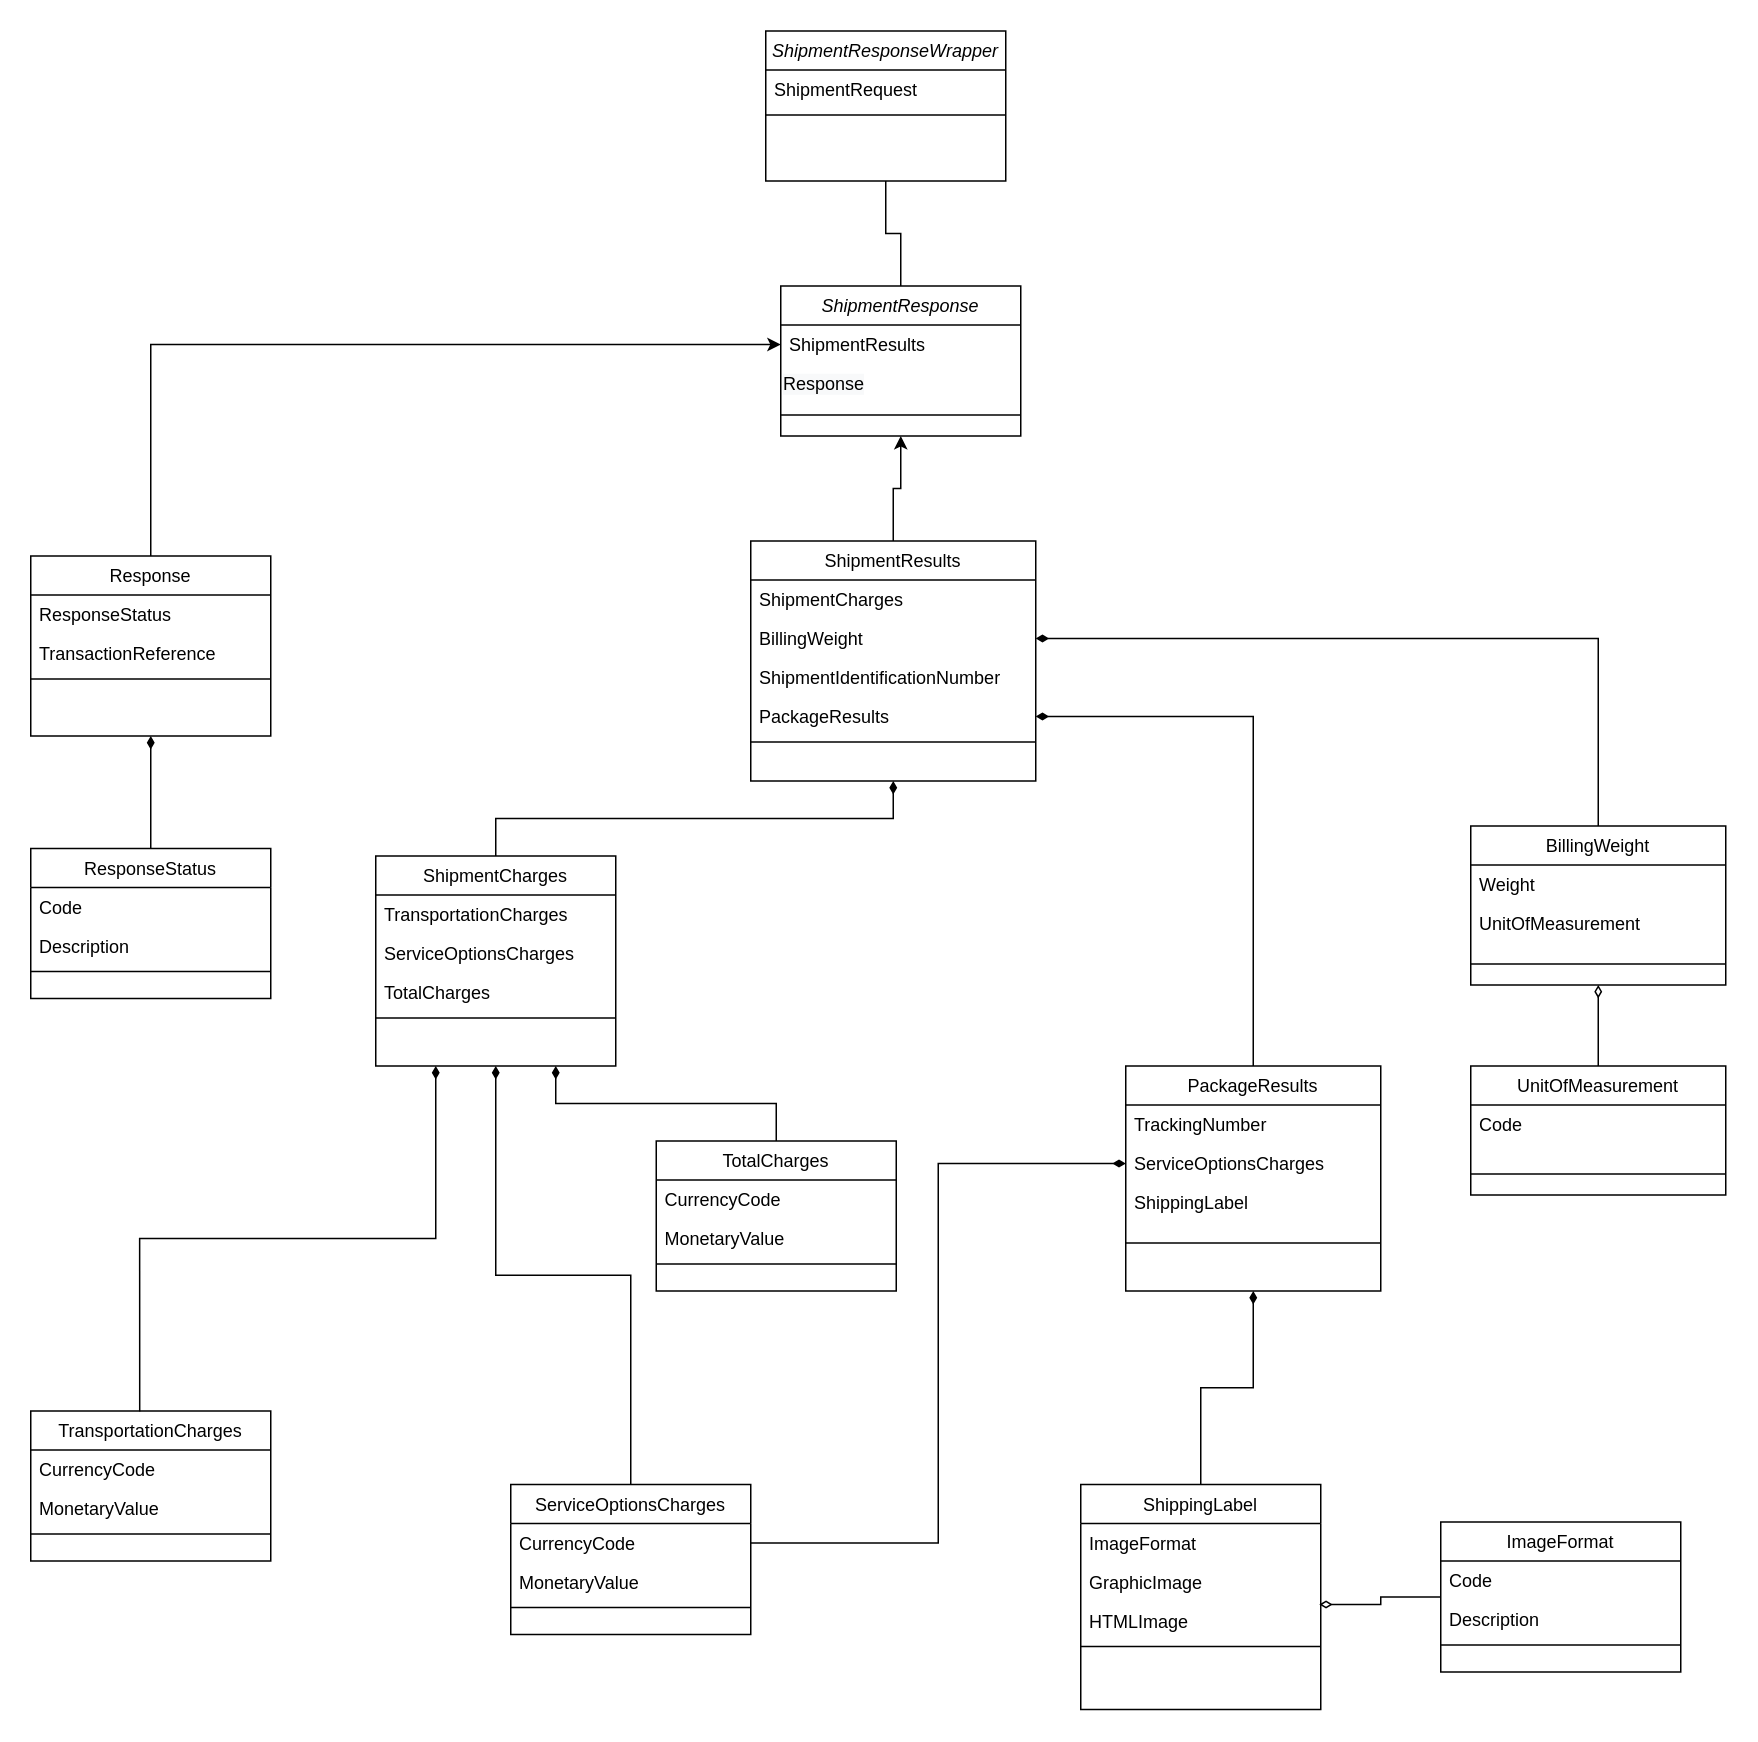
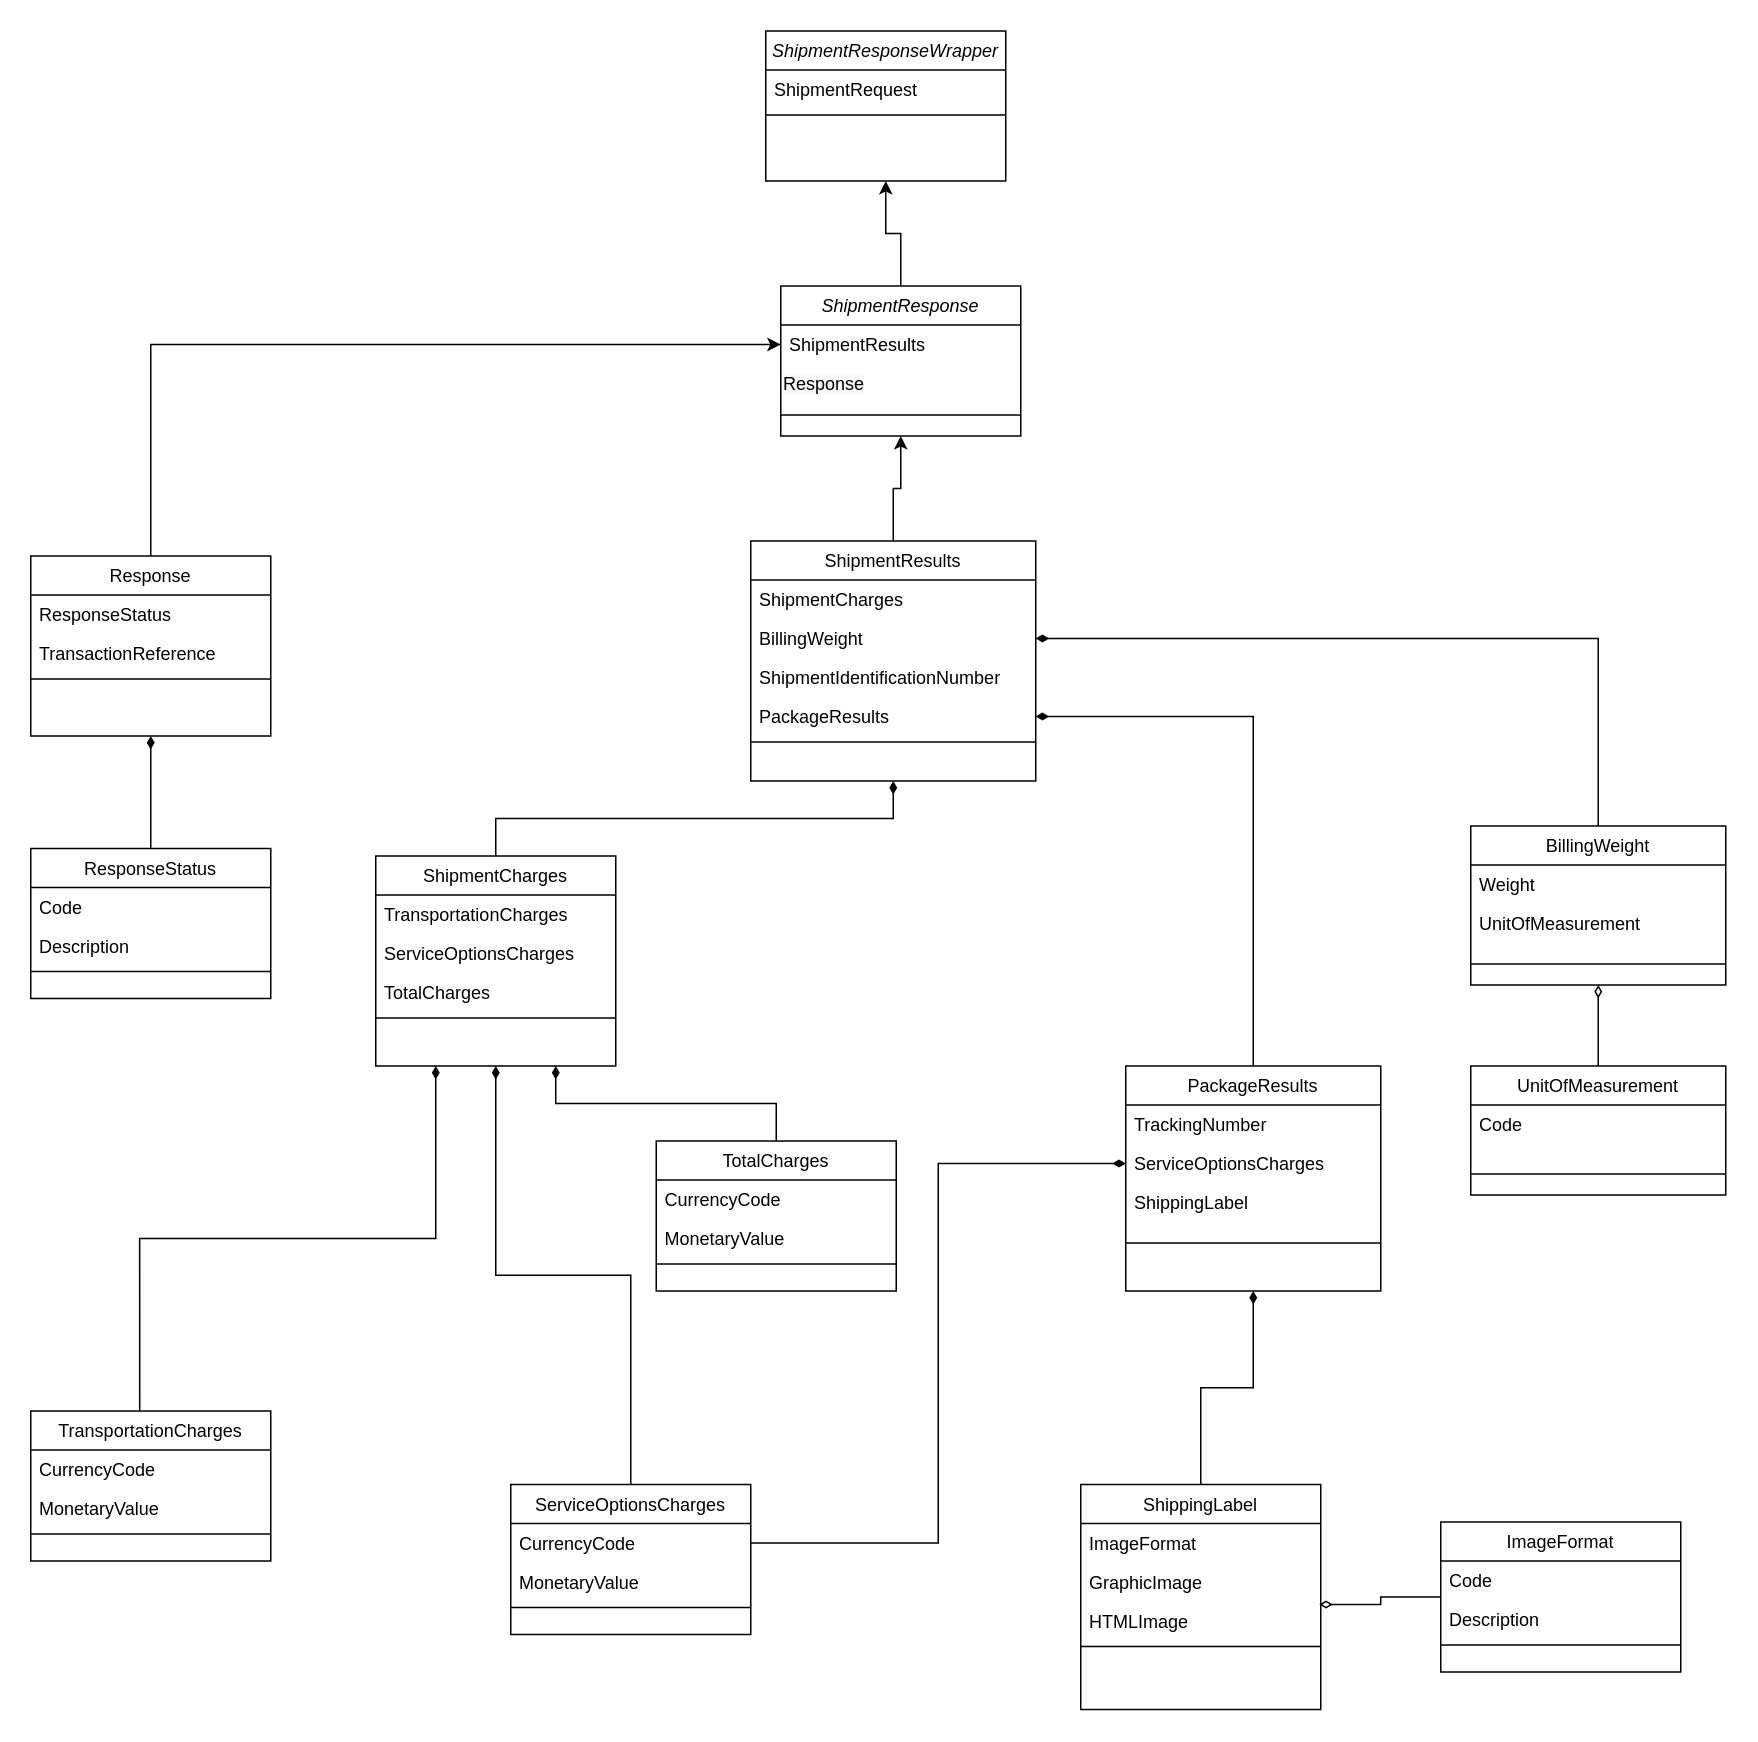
- <mxCell id="2" style="edgeStyle=orthogonalEdgeStyle;rounded=0;orthogonalLoop=1;jettySize=auto;html=1;entryX=0.5;entryY=1;entryDx=0;entryDy=0;endArrow=none;" parent="1" source="3" target="49" edge="1"><mxGeometry relative="1" as="geometry" /></mxCell>
+ <mxCell id="2" style="edgeStyle=orthogonalEdgeStyle;rounded=0;orthogonalLoop=1;jettySize=auto;html=1;entryX=0.5;entryY=1;entryDx=0;entryDy=0;" parent="1" source="3" target="49" edge="1"><mxGeometry relative="1" as="geometry" /></mxCell>
